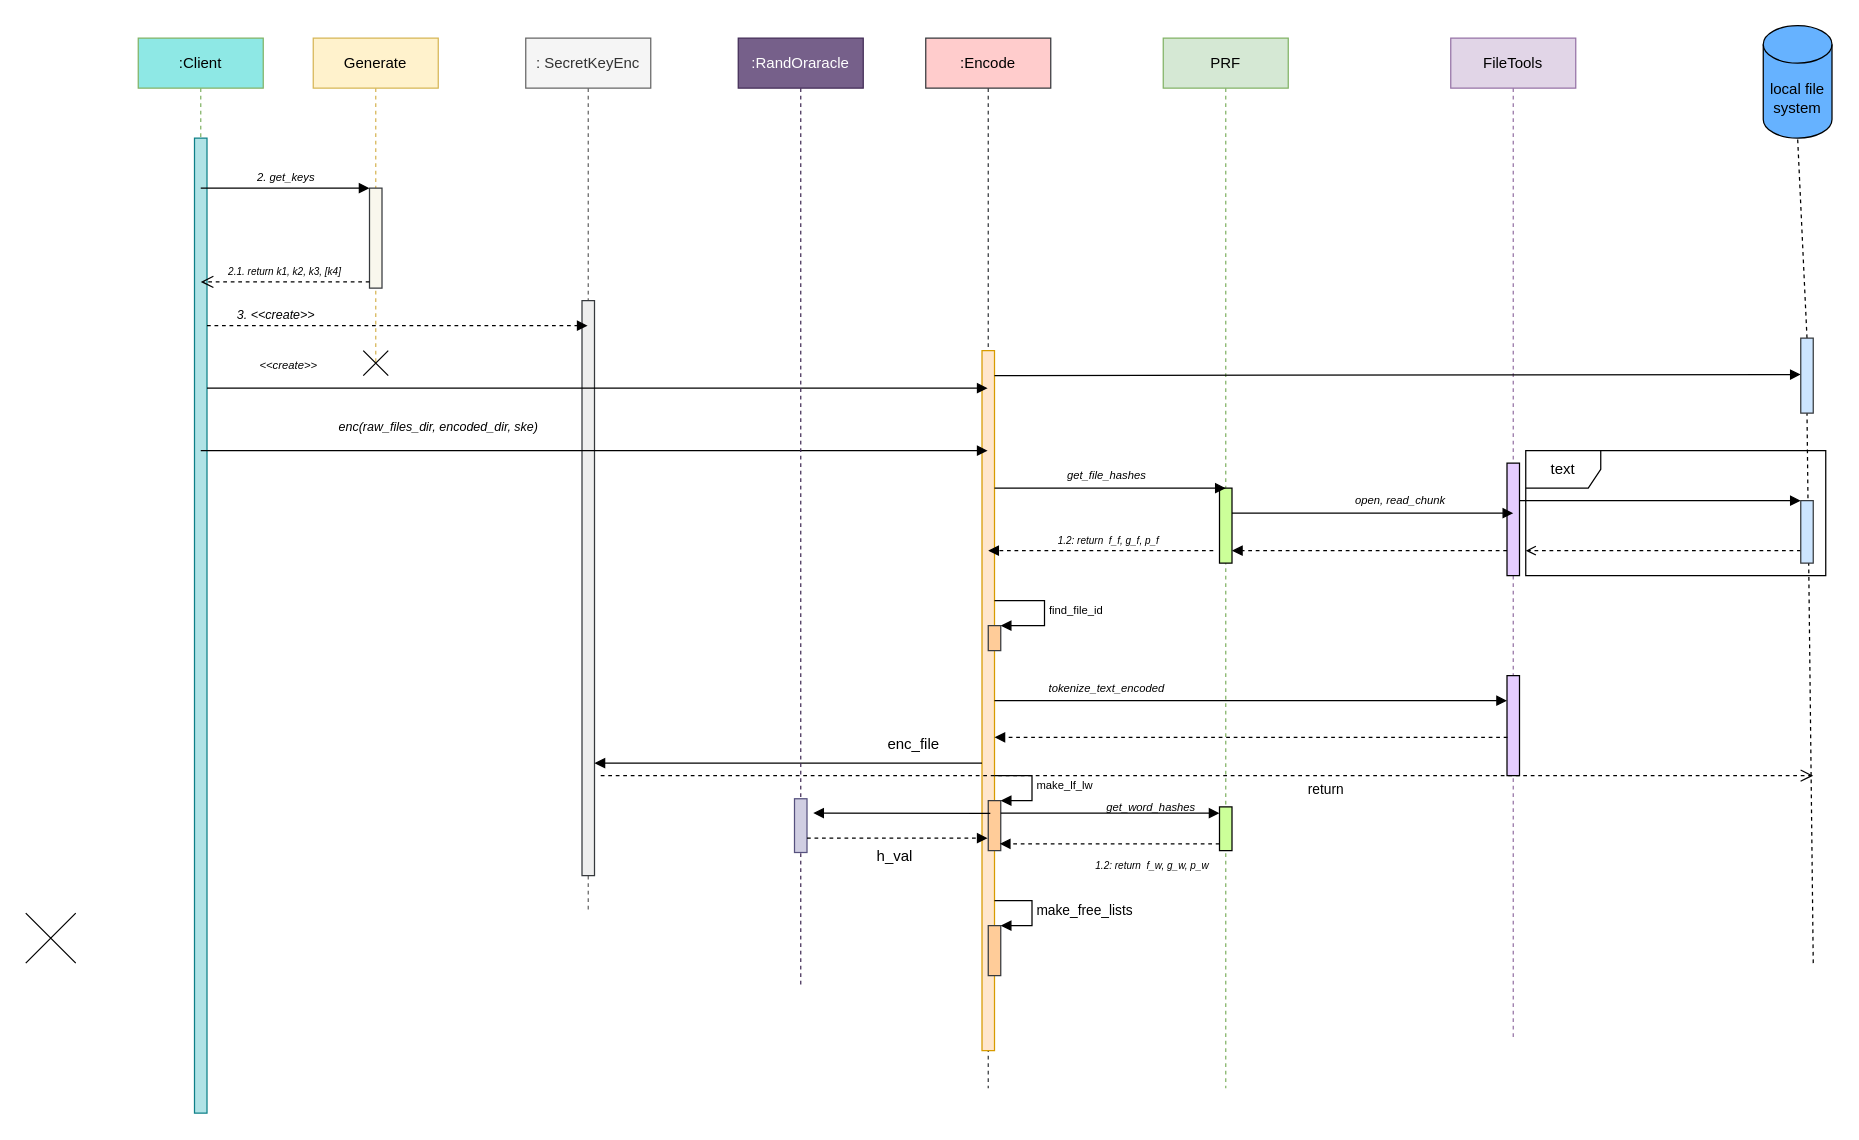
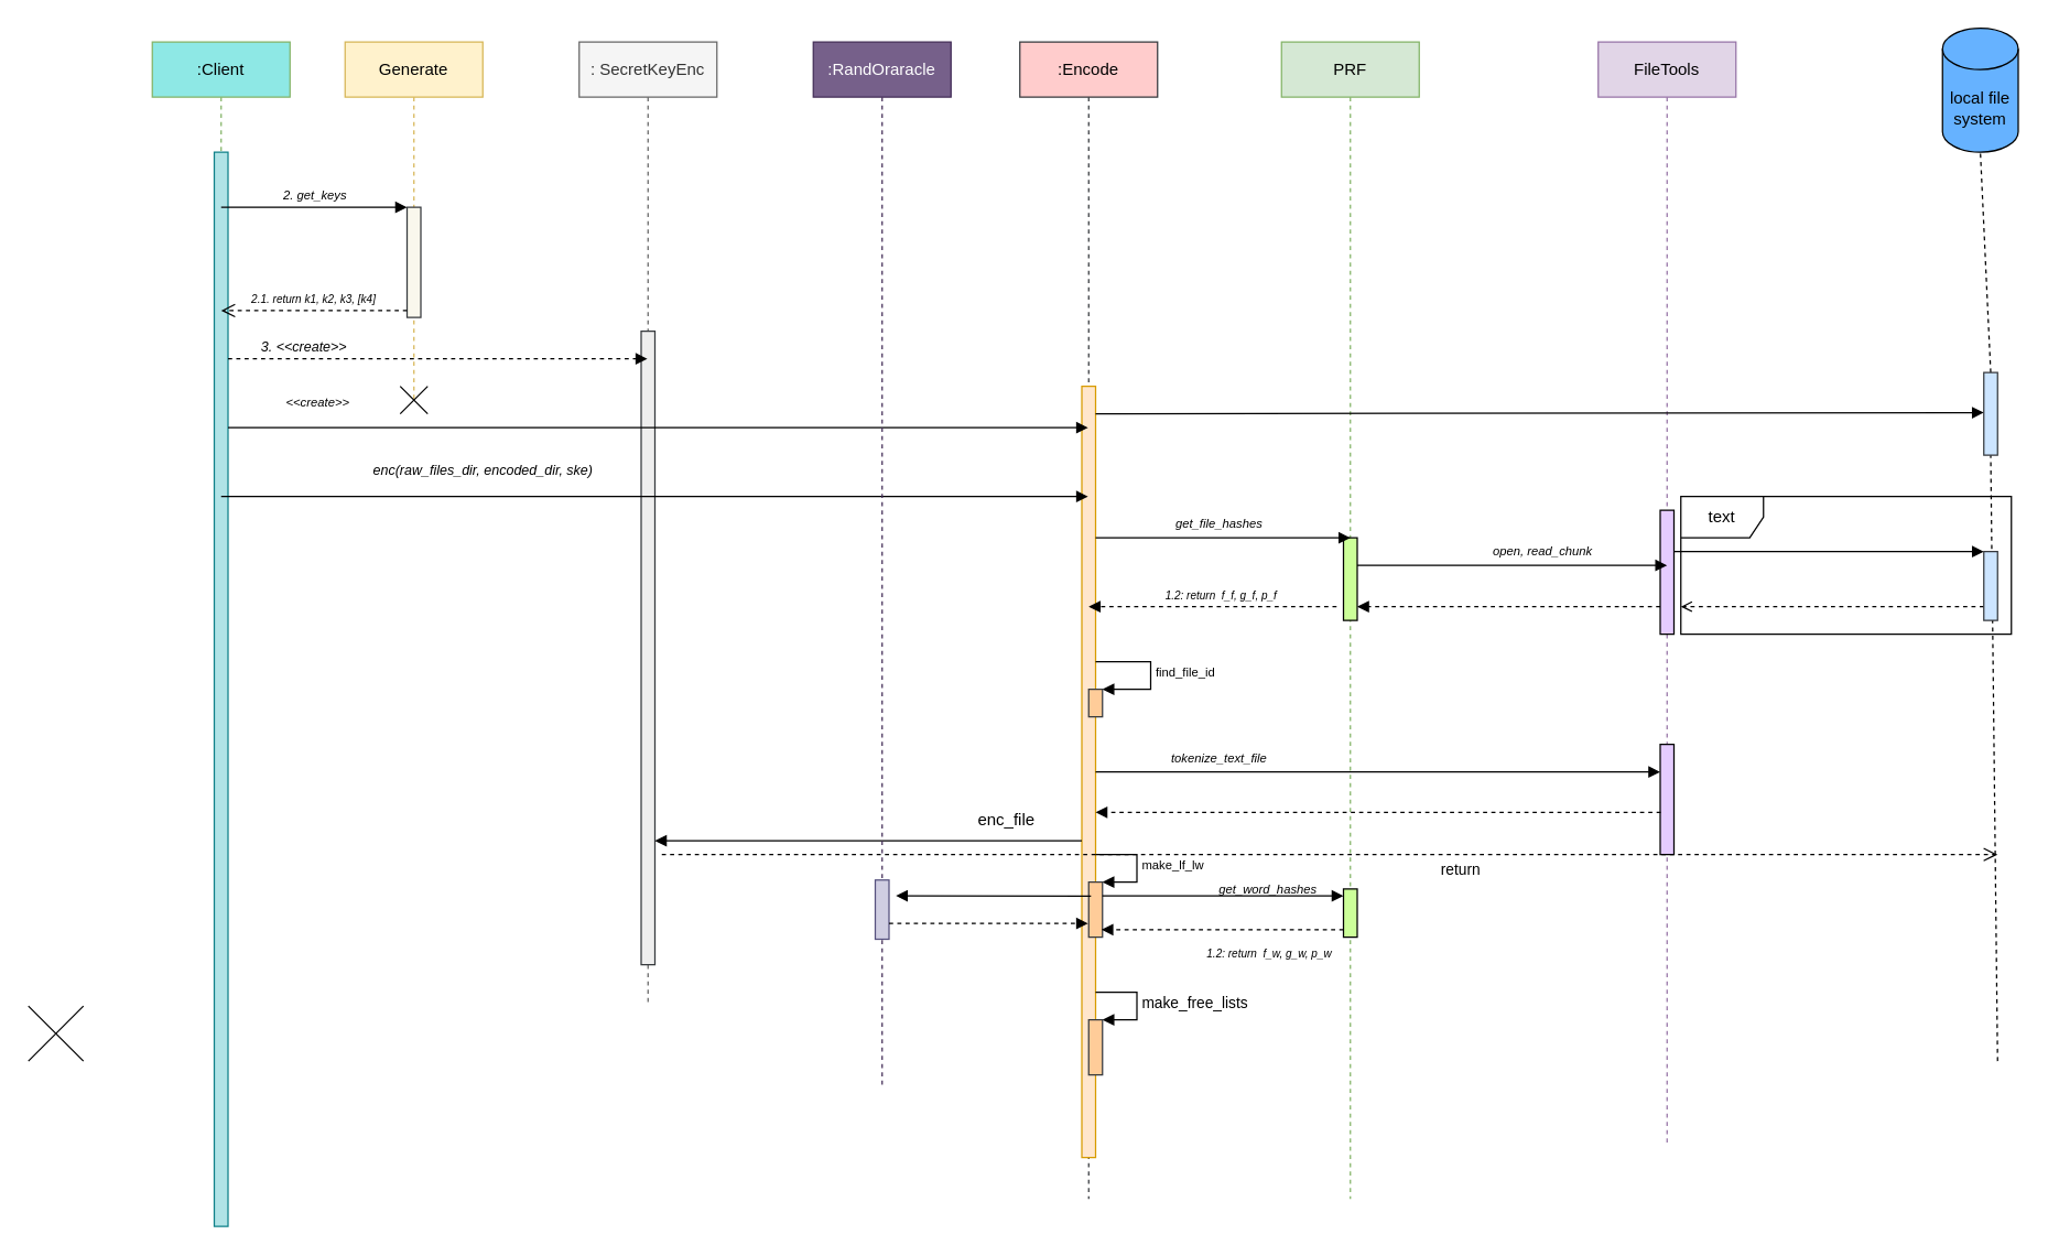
- <mxCell id="35" value="tokenize_text_encoded" style="text;align=center;verticalAlign=middle;dashed=0;fontSize=9;fontStyle=2" parent="1" vertex="1"><mxGeometry x="815" y="530" width="140" height="40" as="geometry" /></mxCell>
+ <mxCell id="35" value="tokenize_text_file" style="text;align=center;verticalAlign=middle;dashed=0;fontSize=9;fontStyle=2" parent="1" vertex="1"><mxGeometry x="815" y="530" width="140" height="40" as="geometry" /></mxCell>
- <mxCell id="58" value="h_val" style="text;html=1;align=center;verticalAlign=middle;resizable=0;points=[];autosize=1;strokeColor=none;fillColor=none;" parent="1" vertex="1"><mxGeometry x="690" y="670" width="50" height="30" as="geometry" /></mxCell>
